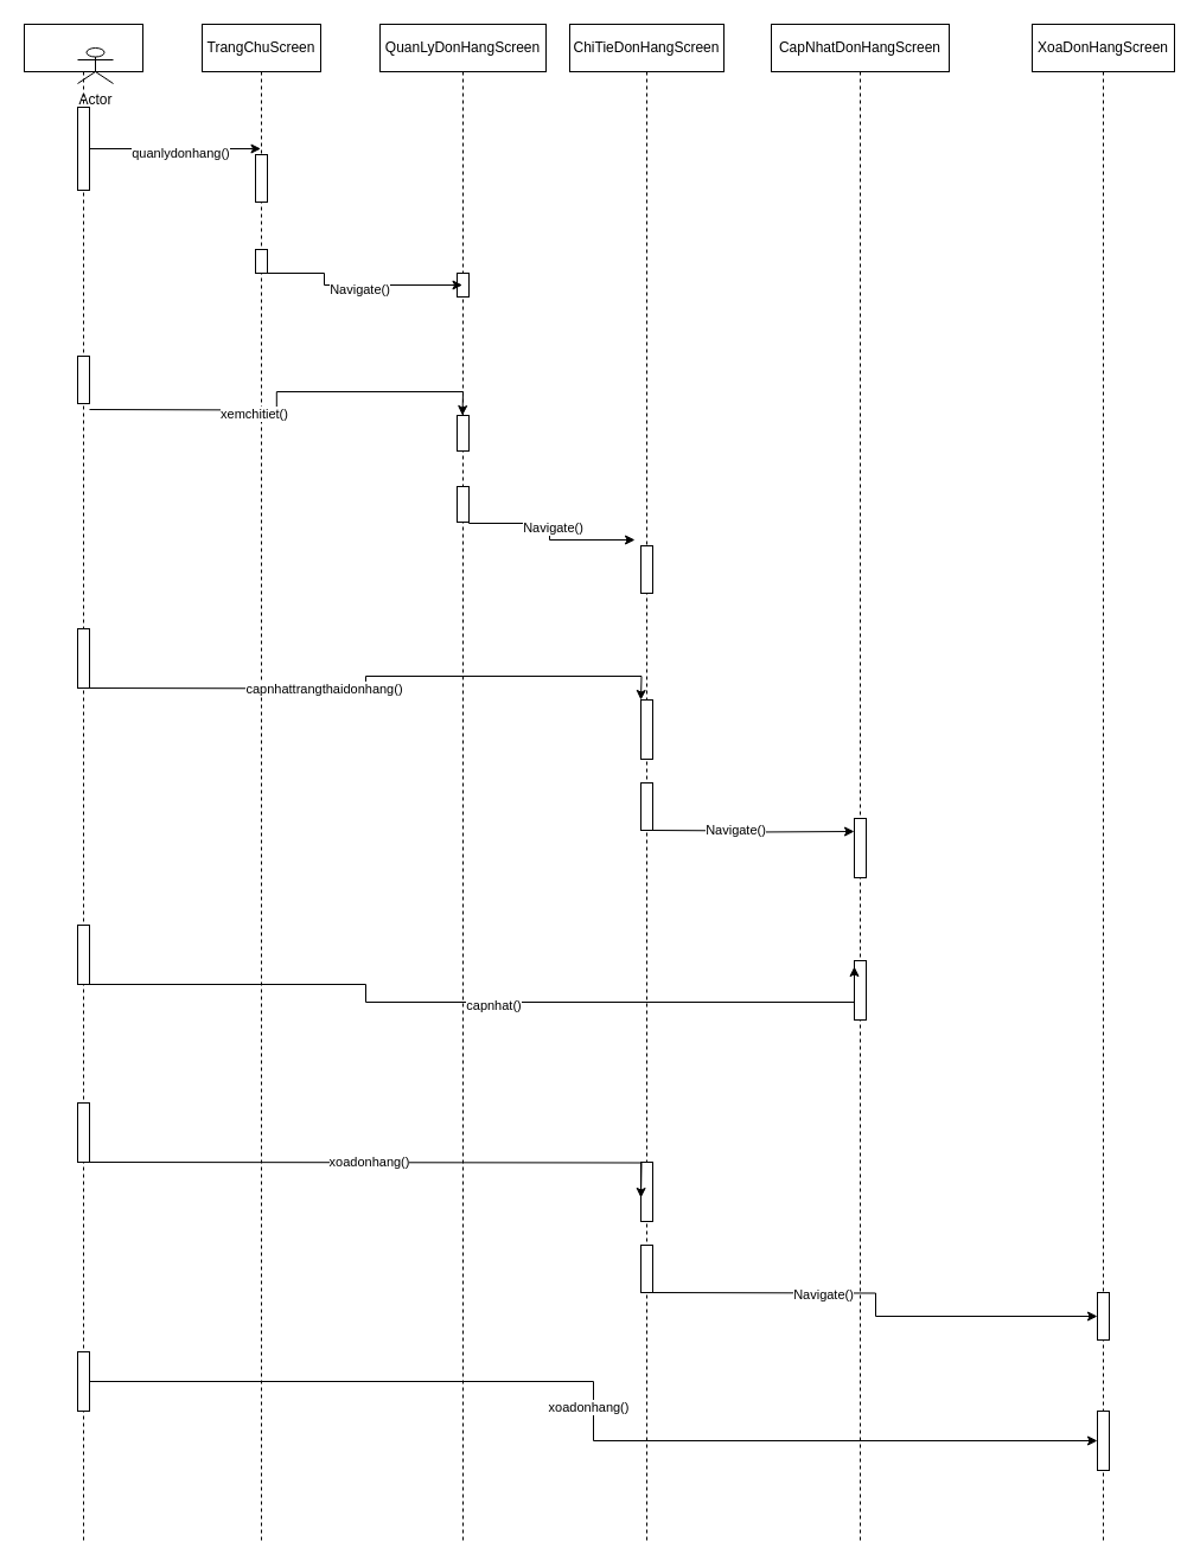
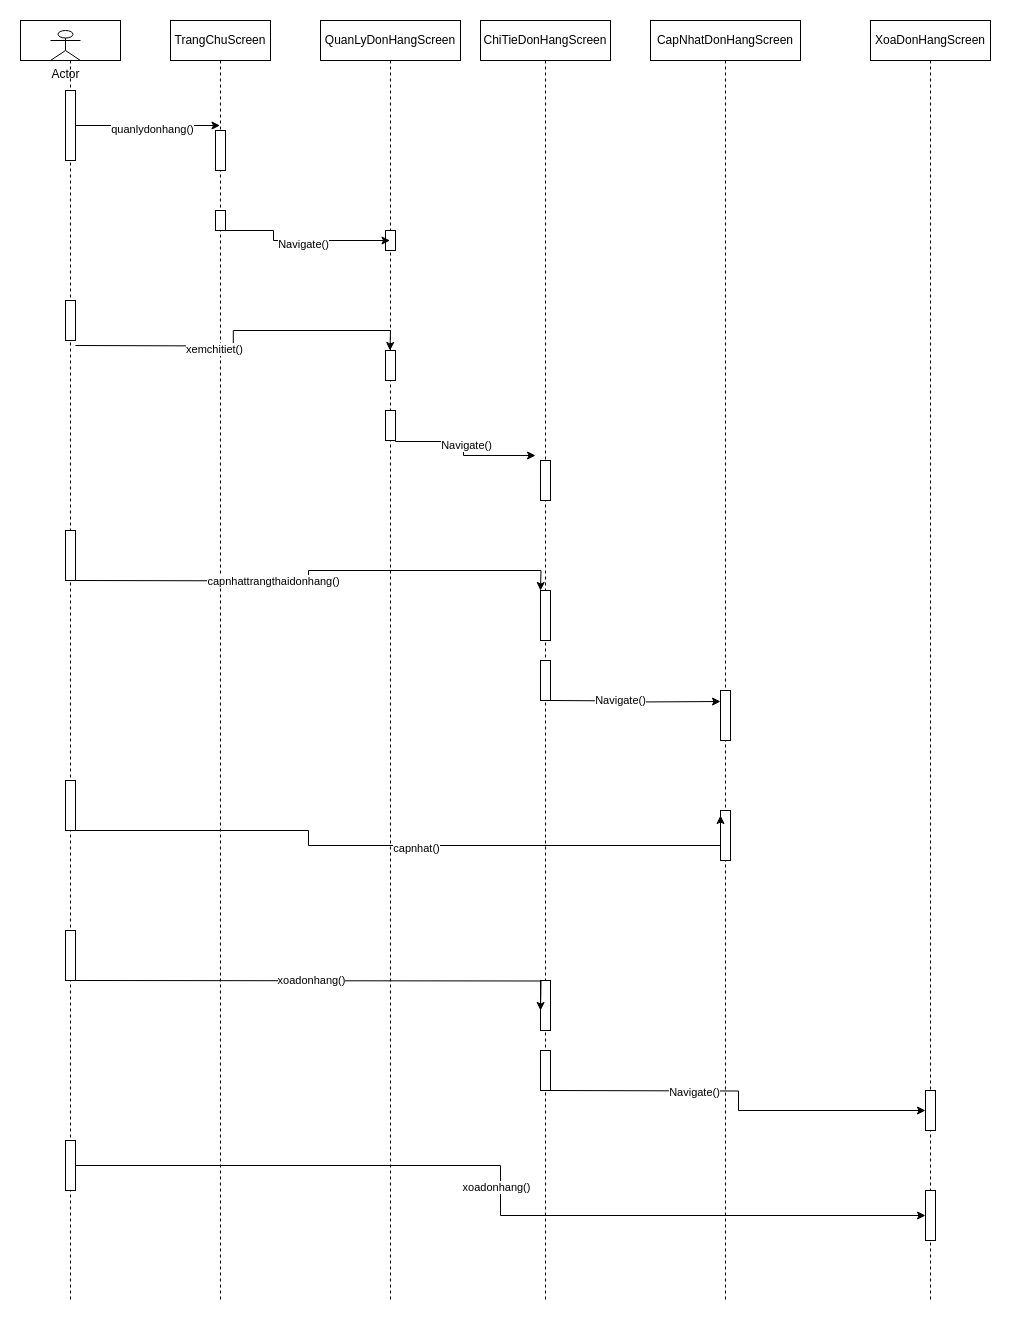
- <mxCell id="25" value="Actor" style="shape=umlActor;verticalLabelPosition=bottom;verticalAlign=top;html=1;outlineConnect=0;" vertex="1" parent="1"><mxGeometry x="65" y="40" width="30" height="30" as="geometry" /></mxCell>
+ <mxCell id="25" value="Actor" style="shape=umlActor;verticalLabelPosition=bottom;verticalAlign=top;html=1;outlineConnect=0;" vertex="1" parent="1"><mxGeometry x="50" y="30" width="30" height="30" as="geometry" /></mxCell>
